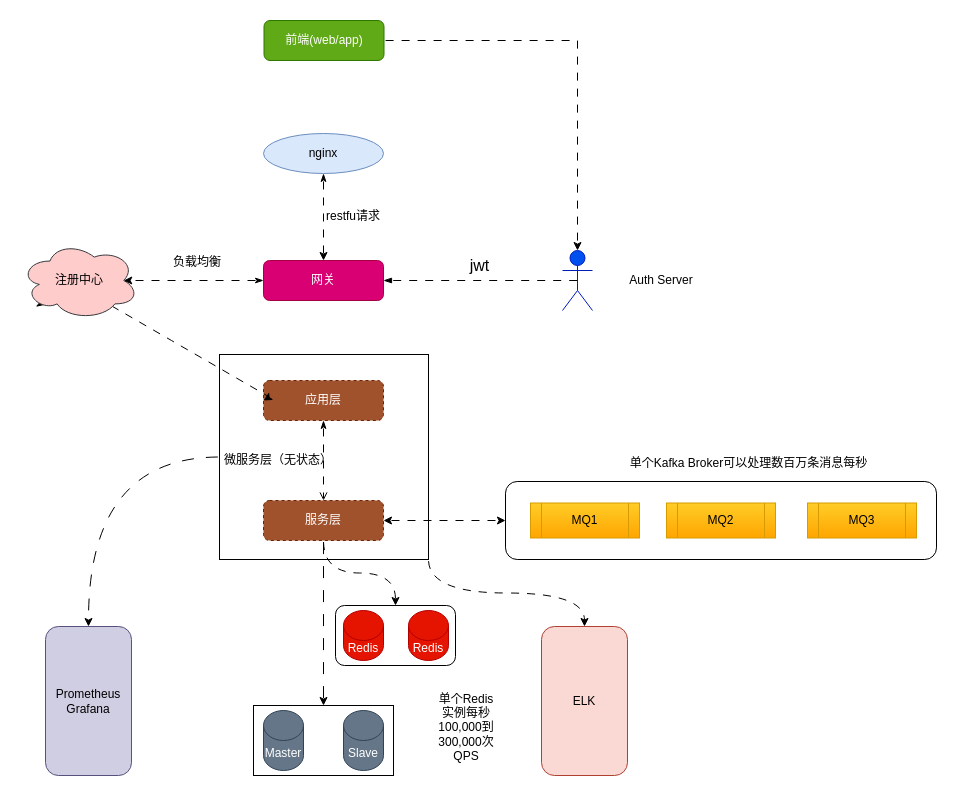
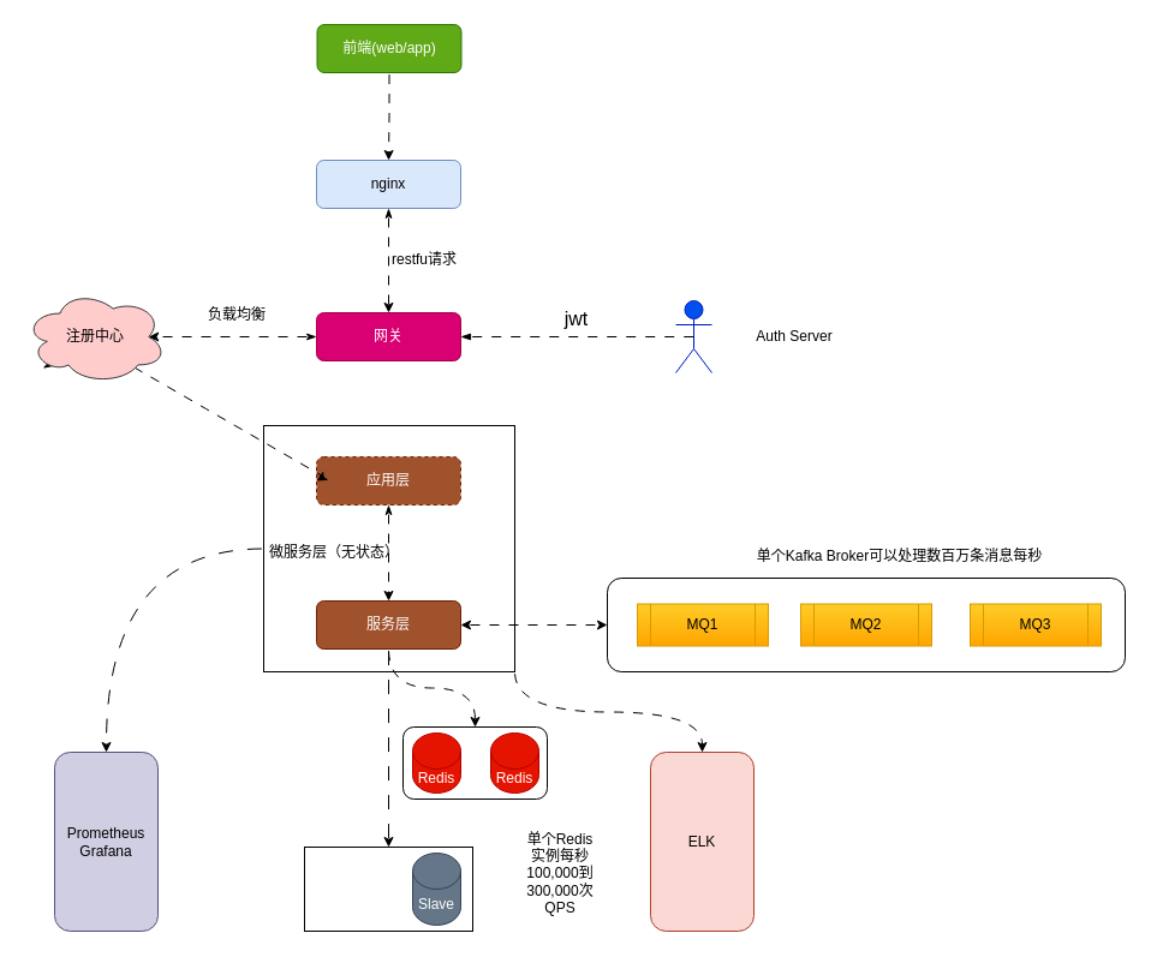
- <mxCell id="36" style="edgeStyle=orthogonalEdgeStyle;rounded=0;orthogonalLoop=1;jettySize=auto;html=1;dashed=1;dashPattern=8 8;flowAnimation=1;" edge="1" parent="1" source="37" target="26"><mxGeometry relative="1" as="geometry" /></mxCell>
+ <mxCell id="36" style="edgeStyle=orthogonalEdgeStyle;rounded=0;orthogonalLoop=1;jettySize=auto;html=1;entryX=0.5;entryY=0;entryDx=0;entryDy=0;dashed=1;dashPattern=8 8;flowAnimation=1;" edge="1" parent="1" source="37" target="9"><mxGeometry relative="1" as="geometry" /></mxCell>
- <mxCell id="9" value="nginx" style="ellipse;whiteSpace=wrap;html=1;fillColor=#dae8fc;strokeColor=#6c8ebf;" vertex="1" parent="1"><mxGeometry x="263" y="133" width="120" height="40" as="geometry" /></mxCell>
+ <mxCell id="9" value="nginx" style="rounded=1;whiteSpace=wrap;html=1;fillColor=#dae8fc;strokeColor=#6c8ebf;" vertex="1" parent="1"><mxGeometry x="263" y="133" width="120" height="40" as="geometry" /></mxCell>
- <mxCell id="10" style="edgeStyle=orthogonalEdgeStyle;rounded=0;orthogonalLoop=1;jettySize=auto;html=1;entryX=0.5;entryY=0;entryDx=0;entryDy=0;dashed=1;dashPattern=8 8;startArrow=classicThin;startFill=1;flowAnimation=1;endArrow=open;" edge="1" parent="1" source="11" target="15"><mxGeometry relative="1" as="geometry" /></mxCell>
+ <mxCell id="10" style="edgeStyle=orthogonalEdgeStyle;rounded=0;orthogonalLoop=1;jettySize=auto;html=1;entryX=0.5;entryY=0;entryDx=0;entryDy=0;dashed=1;dashPattern=8 8;startArrow=classicThin;startFill=1;flowAnimation=1;" edge="1" parent="1" source="11" target="15"><mxGeometry relative="1" as="geometry" /></mxCell>
- <mxCell id="15" value="服务层" style="rounded=1;whiteSpace=wrap;html=1;fillColor=#a0522d;fontColor=#ffffff;strokeColor=#6D1F00;dashed=1;" vertex="1" parent="1"><mxGeometry x="263" y="500" width="120" height="40" as="geometry" /></mxCell>
+ <mxCell id="15" value="服务层" style="rounded=1;whiteSpace=wrap;html=1;fillColor=#a0522d;fontColor=#ffffff;strokeColor=#6D1F00;" vertex="1" parent="1"><mxGeometry x="263" y="500" width="120" height="40" as="geometry" /></mxCell>
- <mxCell id="17" value="Master" style="shape=cylinder3;whiteSpace=wrap;html=1;boundedLbl=1;backgroundOutline=1;size=15;fillColor=#647687;fontColor=#ffffff;strokeColor=#314354;" vertex="1" parent="1"><mxGeometry x="263" y="710" width="40" height="60" as="geometry" /></mxCell>
